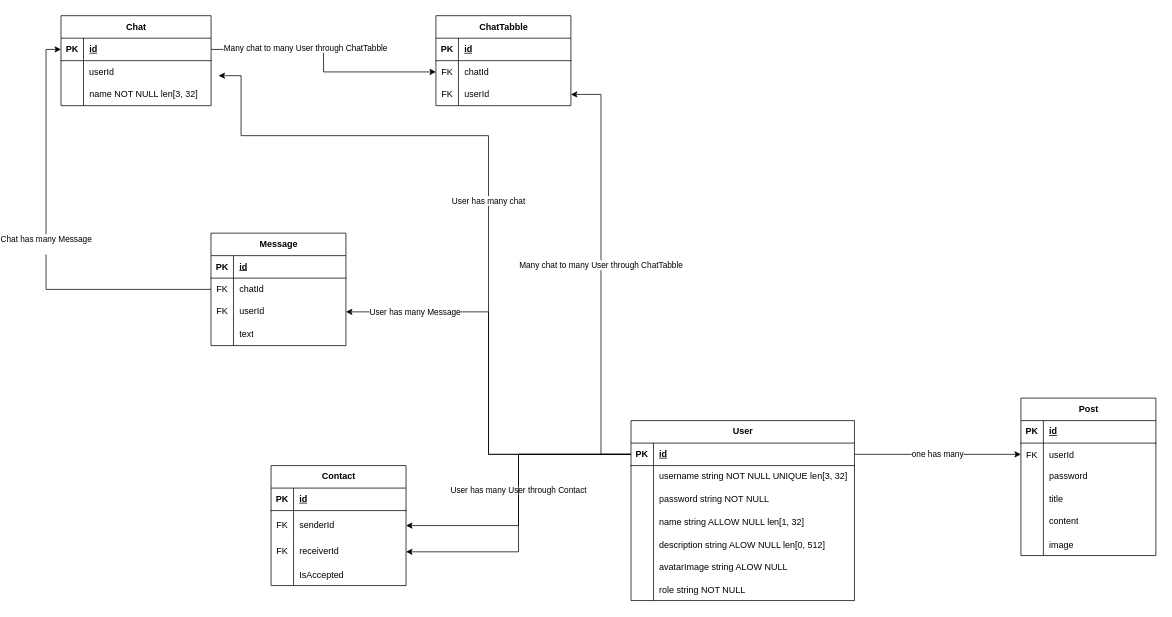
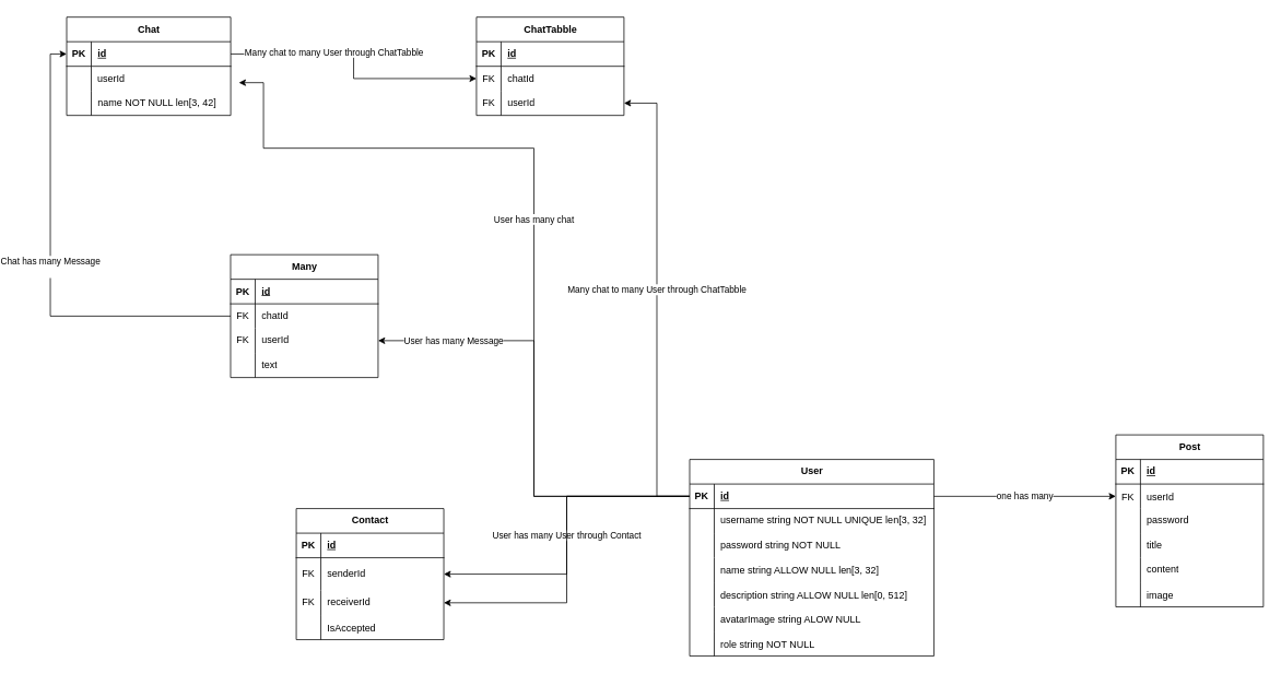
- <mxCell id="67" value="name NOT NULL len[3, 32]" style="shape=partialRectangle;connectable=0;fillColor=none;top=0;left=0;bottom=0;right=0;align=left;spacingLeft=6;overflow=hidden;whiteSpace=wrap;html=1;" vertex="1" parent="65"><mxGeometry x="30" width="170.14" height="30" as="geometry"><mxRectangle width="170.14" height="30" as="alternateBounds" /></mxGeometry></mxCell>
+ <mxCell id="67" value="name NOT NULL len[3, 42]" style="shape=partialRectangle;connectable=0;fillColor=none;top=0;left=0;bottom=0;right=0;align=left;spacingLeft=6;overflow=hidden;whiteSpace=wrap;html=1;" vertex="1" parent="65"><mxGeometry x="30" width="170.14" height="30" as="geometry"><mxRectangle width="170.14" height="30" as="alternateBounds" /></mxGeometry></mxCell>
- <mxCell id="82" value="Message" style="shape=table;startSize=30;container=1;collapsible=1;childLayout=tableLayout;fixedRows=1;rowLines=0;fontStyle=1;align=center;resizeLast=1;html=1;" vertex="1" parent="1"><mxGeometry x="220.86" y="310" width="180" height="150" as="geometry" /></mxCell>
+ <mxCell id="82" value="Many" style="shape=table;startSize=30;container=1;collapsible=1;childLayout=tableLayout;fixedRows=1;rowLines=0;fontStyle=1;align=center;resizeLast=1;html=1;" vertex="1" parent="1"><mxGeometry x="220.86" y="310" width="180" height="150" as="geometry" /></mxCell>
- <mxCell id="14" value="name string ALLOW NULL len[1, 32]" style="shape=partialRectangle;connectable=0;fillColor=none;top=0;left=0;bottom=0;right=0;align=left;spacingLeft=6;overflow=hidden;" vertex="1" parent="12"><mxGeometry x="30" width="268" height="30" as="geometry"><mxRectangle width="268" height="30" as="alternateBounds" /></mxGeometry></mxCell>
+ <mxCell id="14" value="name string ALLOW NULL len[3, 32]" style="shape=partialRectangle;connectable=0;fillColor=none;top=0;left=0;bottom=0;right=0;align=left;spacingLeft=6;overflow=hidden;" vertex="1" parent="12"><mxGeometry x="30" width="268" height="30" as="geometry"><mxRectangle width="268" height="30" as="alternateBounds" /></mxGeometry></mxCell>
- <mxCell id="17" value="description string ALOW NULL len[0, 512]" style="shape=partialRectangle;connectable=0;fillColor=none;top=0;left=0;bottom=0;right=0;align=left;spacingLeft=6;overflow=hidden;" vertex="1" parent="15"><mxGeometry x="30" width="268" height="30" as="geometry"><mxRectangle width="268" height="30" as="alternateBounds" /></mxGeometry></mxCell>
+ <mxCell id="17" value="description string ALLOW NULL len[0, 512]" style="shape=partialRectangle;connectable=0;fillColor=none;top=0;left=0;bottom=0;right=0;align=left;spacingLeft=6;overflow=hidden;" vertex="1" parent="15"><mxGeometry x="30" width="268" height="30" as="geometry"><mxRectangle width="268" height="30" as="alternateBounds" /></mxGeometry></mxCell>
